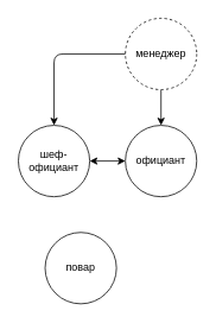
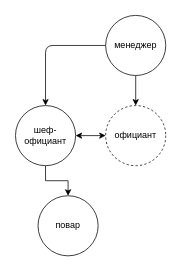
- <mxCell id="4" value="менеджер" style="ellipse;whiteSpace=wrap;html=1;aspect=fixed;dashed=1;" vertex="1" parent="1"><mxGeometry x="140" y="20" width="80" height="80" as="geometry" /></mxCell>
+ <mxCell id="4" value="менеджер" style="ellipse;whiteSpace=wrap;html=1;aspect=fixed;" vertex="1" parent="1"><mxGeometry x="140" y="20" width="80" height="80" as="geometry" /></mxCell>
- <mxCell id="2" value="официант" style="ellipse;whiteSpace=wrap;html=1;aspect=fixed;" vertex="1" parent="1"><mxGeometry x="140" y="140" width="80" height="80" as="geometry" /></mxCell>
+ <mxCell id="2" value="официант" style="ellipse;whiteSpace=wrap;html=1;aspect=fixed;dashed=1;" vertex="1" parent="1"><mxGeometry x="140" y="140" width="80" height="80" as="geometry" /></mxCell>
+ <mxCell id="5" style="edgeStyle=orthogonalEdgeStyle;rounded=0;orthogonalLoop=1;jettySize=auto;html=1;entryX=0.5;entryY=0;entryDx=0;entryDy=0;" edge="1" parent="1" source="6" target="7"><mxGeometry relative="1" as="geometry" /></mxCell>
